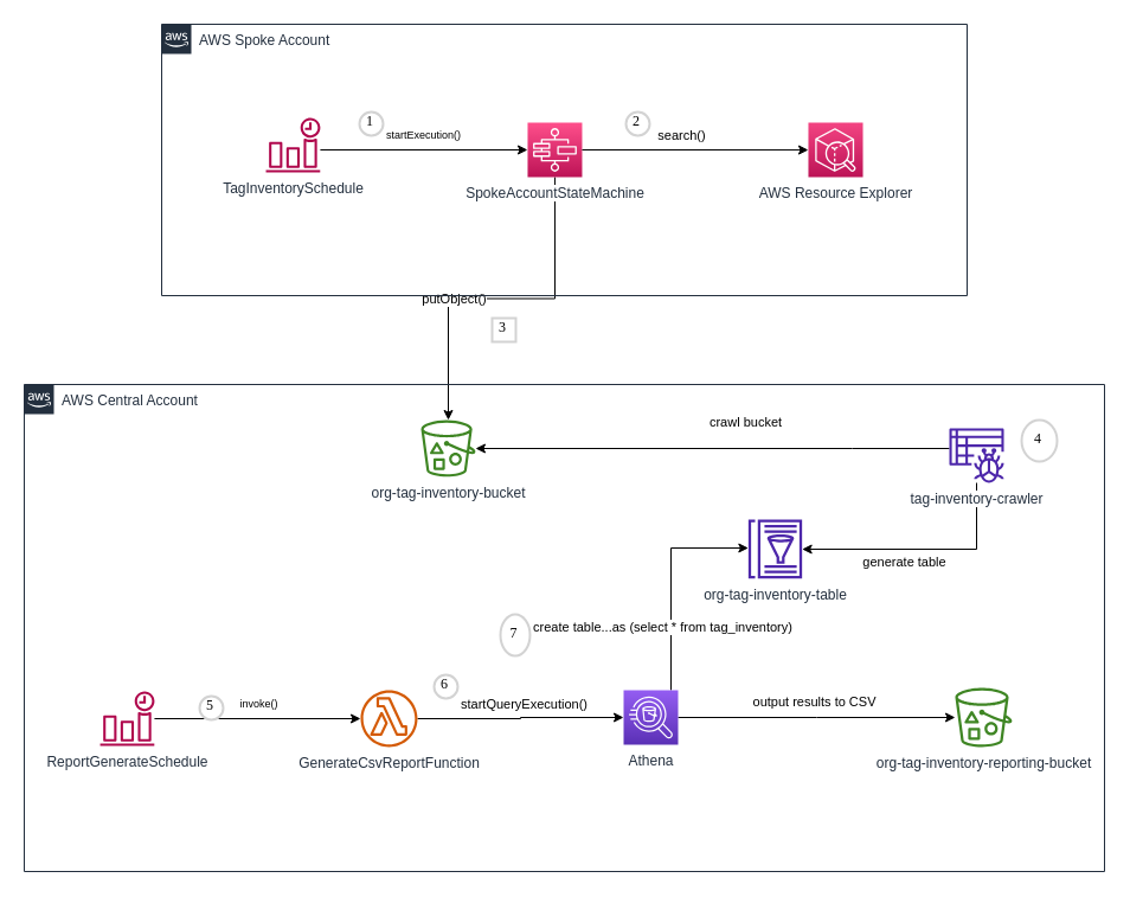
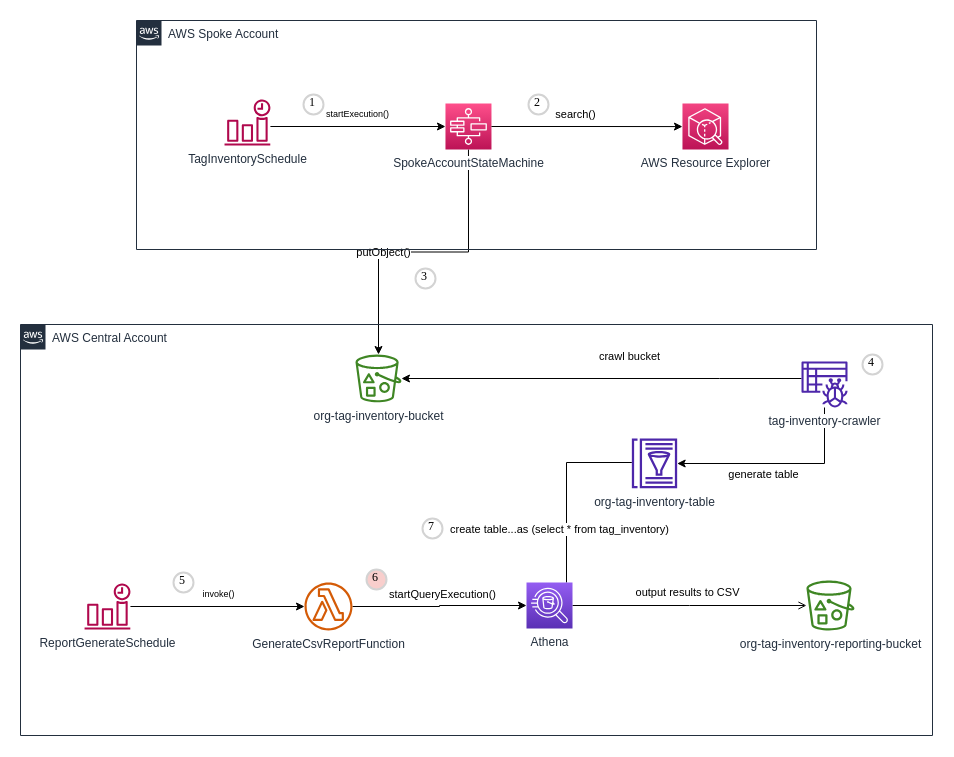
- <mxCell id="40" value="3" style="whiteSpace=wrap;html=1;aspect=fixed;strokeWidth=2;fontFamily=Tahoma;spacingBottom=4;spacingRight=2;strokeColor=#d3d3d3;rounded=0;" vertex="1" parent="1"><mxGeometry x="415" y="268" width="20" height="20" as="geometry" /></mxCell>
+ <mxCell id="40" value="3" style="ellipse;whiteSpace=wrap;html=1;aspect=fixed;strokeWidth=2;fontFamily=Tahoma;spacingBottom=4;spacingRight=2;strokeColor=#d3d3d3;" vertex="1" parent="1"><mxGeometry x="415" y="268" width="20" height="20" as="geometry" /></mxCell>
- <mxCell id="30" value="4" style="ellipse;whiteSpace=wrap;html=1;aspect=fixed;strokeWidth=2;fontFamily=Tahoma;spacingBottom=4;spacingRight=2;strokeColor=#d3d3d3;" vertex="1" parent="15"><mxGeometry x="842" y="30" width="30" height="35" as="geometry" /></mxCell>
+ <mxCell id="30" value="4" style="ellipse;whiteSpace=wrap;html=1;aspect=fixed;strokeWidth=2;fontFamily=Tahoma;spacingBottom=4;spacingRight=2;strokeColor=#d3d3d3;" vertex="1" parent="15"><mxGeometry x="842" y="30" width="20" height="20" as="geometry" /></mxCell>
- <mxCell id="21" style="edgeStyle=orthogonalEdgeStyle;rounded=0;orthogonalLoop=1;jettySize=auto;html=1;" edge="1" parent="15" source="25" target="39"><mxGeometry relative="1" as="geometry"><Array as="points"><mxPoint x="546" y="138" /></Array></mxGeometry></mxCell>
+ <mxCell id="21" style="edgeStyle=orthogonalEdgeStyle;rounded=0;orthogonalLoop=1;jettySize=auto;html=1;endArrow=none;" edge="1" parent="15" source="25" target="39"><mxGeometry relative="1" as="geometry"><Array as="points"><mxPoint x="546" y="138" /></Array></mxGeometry></mxCell>
- <mxCell id="33" value="7" style="ellipse;whiteSpace=wrap;html=1;aspect=fixed;strokeWidth=2;fontFamily=Tahoma;spacingBottom=4;spacingRight=2;strokeColor=#d3d3d3;" vertex="1" parent="15"><mxGeometry x="402" y="194" width="25" height="35" as="geometry" /></mxCell>
+ <mxCell id="33" value="7" style="ellipse;whiteSpace=wrap;html=1;aspect=fixed;strokeWidth=2;fontFamily=Tahoma;spacingBottom=4;spacingRight=2;strokeColor=#d3d3d3;" vertex="1" parent="15"><mxGeometry x="402" y="194" width="20" height="20" as="geometry" /></mxCell>
- <mxCell id="32" value="6" style="ellipse;whiteSpace=wrap;html=1;aspect=fixed;strokeWidth=2;fontFamily=Tahoma;spacingBottom=4;spacingRight=2;strokeColor=#d3d3d3;" vertex="1" parent="15"><mxGeometry x="346" y="245" width="20" height="20" as="geometry" /></mxCell>
+ <mxCell id="32" value="6" style="ellipse;whiteSpace=wrap;html=1;aspect=fixed;strokeWidth=2;fontFamily=Tahoma;spacingBottom=4;spacingRight=2;strokeColor=#d3d3d3;fillColor=#f8cecc;" vertex="1" parent="15"><mxGeometry x="346" y="245" width="20" height="20" as="geometry" /></mxCell>
- <mxCell id="31" value="5" style="ellipse;whiteSpace=wrap;html=1;aspect=fixed;strokeWidth=2;fontFamily=Tahoma;spacingBottom=4;spacingRight=2;strokeColor=#d3d3d3;" vertex="1" parent="15"><mxGeometry x="148" y="263" width="20" height="20" as="geometry" /></mxCell>
+ <mxCell id="31" value="5" style="ellipse;whiteSpace=wrap;html=1;aspect=fixed;strokeWidth=2;fontFamily=Tahoma;spacingBottom=4;spacingRight=2;strokeColor=#d3d3d3;" vertex="1" parent="15"><mxGeometry x="153" y="248" width="20" height="20" as="geometry" /></mxCell>
- <mxCell id="23" style="edgeStyle=orthogonalEdgeStyle;rounded=0;orthogonalLoop=1;jettySize=auto;html=1;" edge="1" parent="15" source="25" target="29"><mxGeometry relative="1" as="geometry" /></mxCell>
+ <mxCell id="23" style="edgeStyle=orthogonalEdgeStyle;rounded=0;orthogonalLoop=1;jettySize=auto;html=1;endArrow=open;" edge="1" parent="15" source="25" target="29"><mxGeometry relative="1" as="geometry" /></mxCell>
